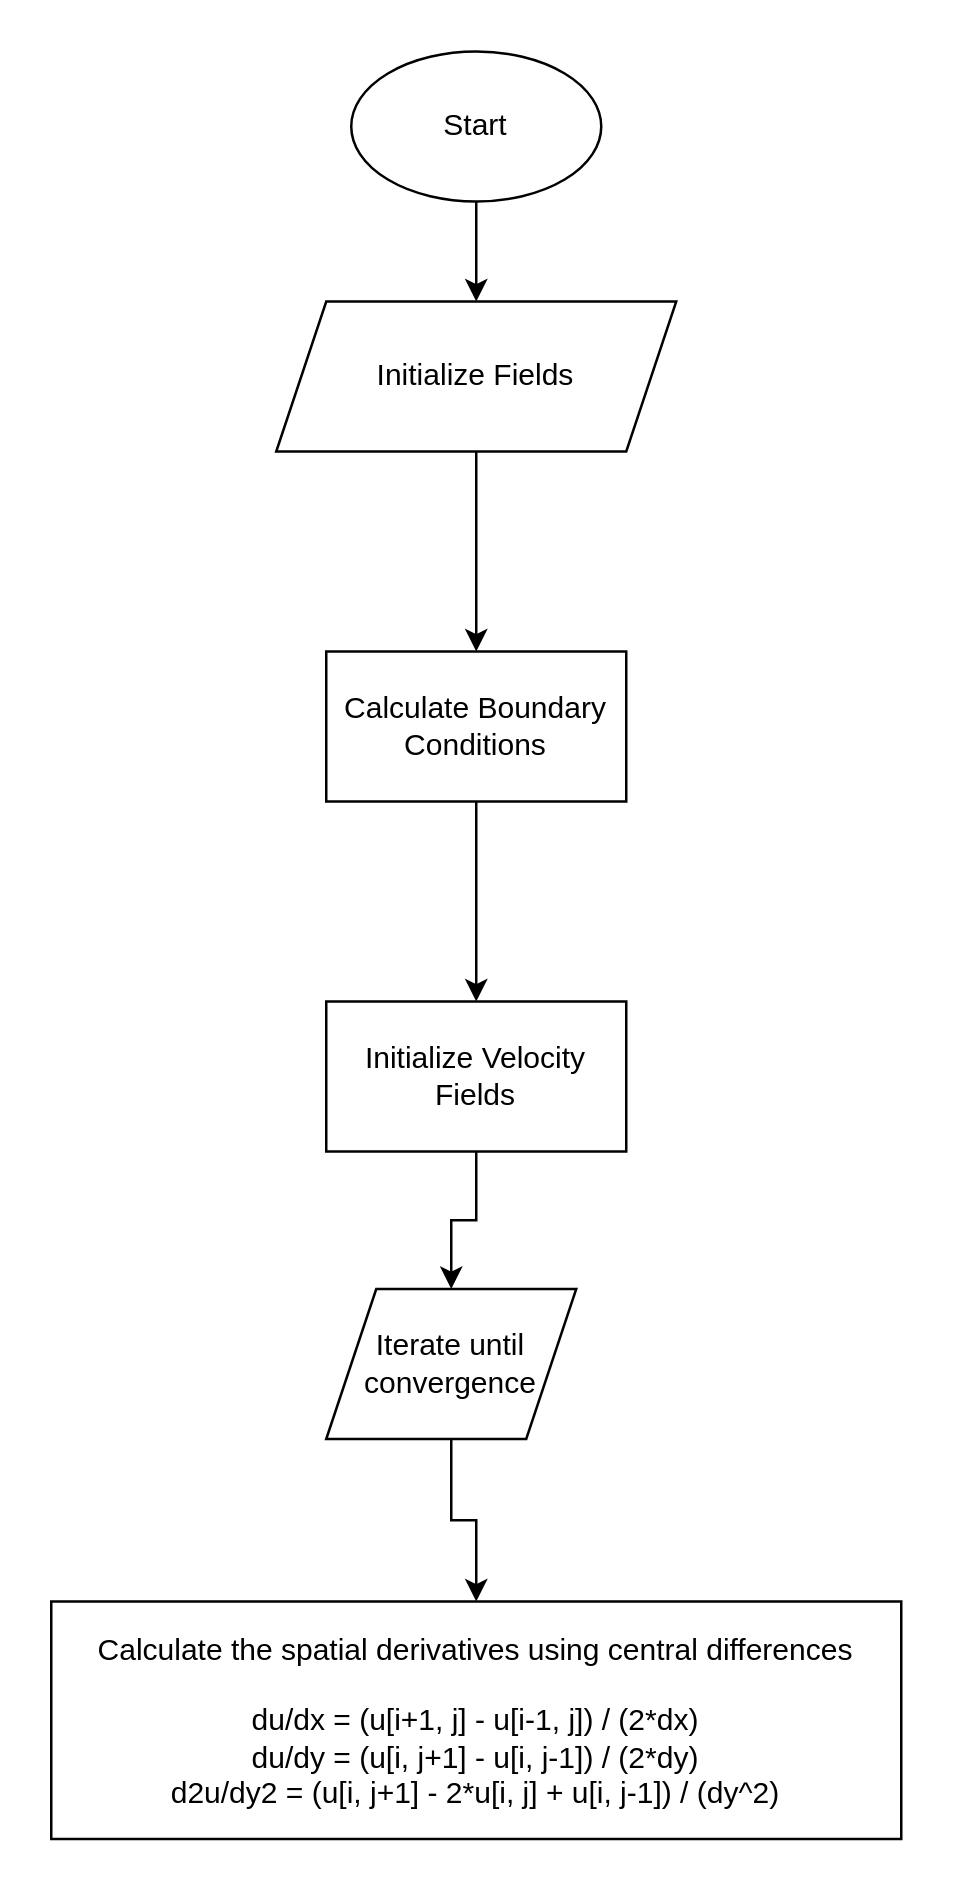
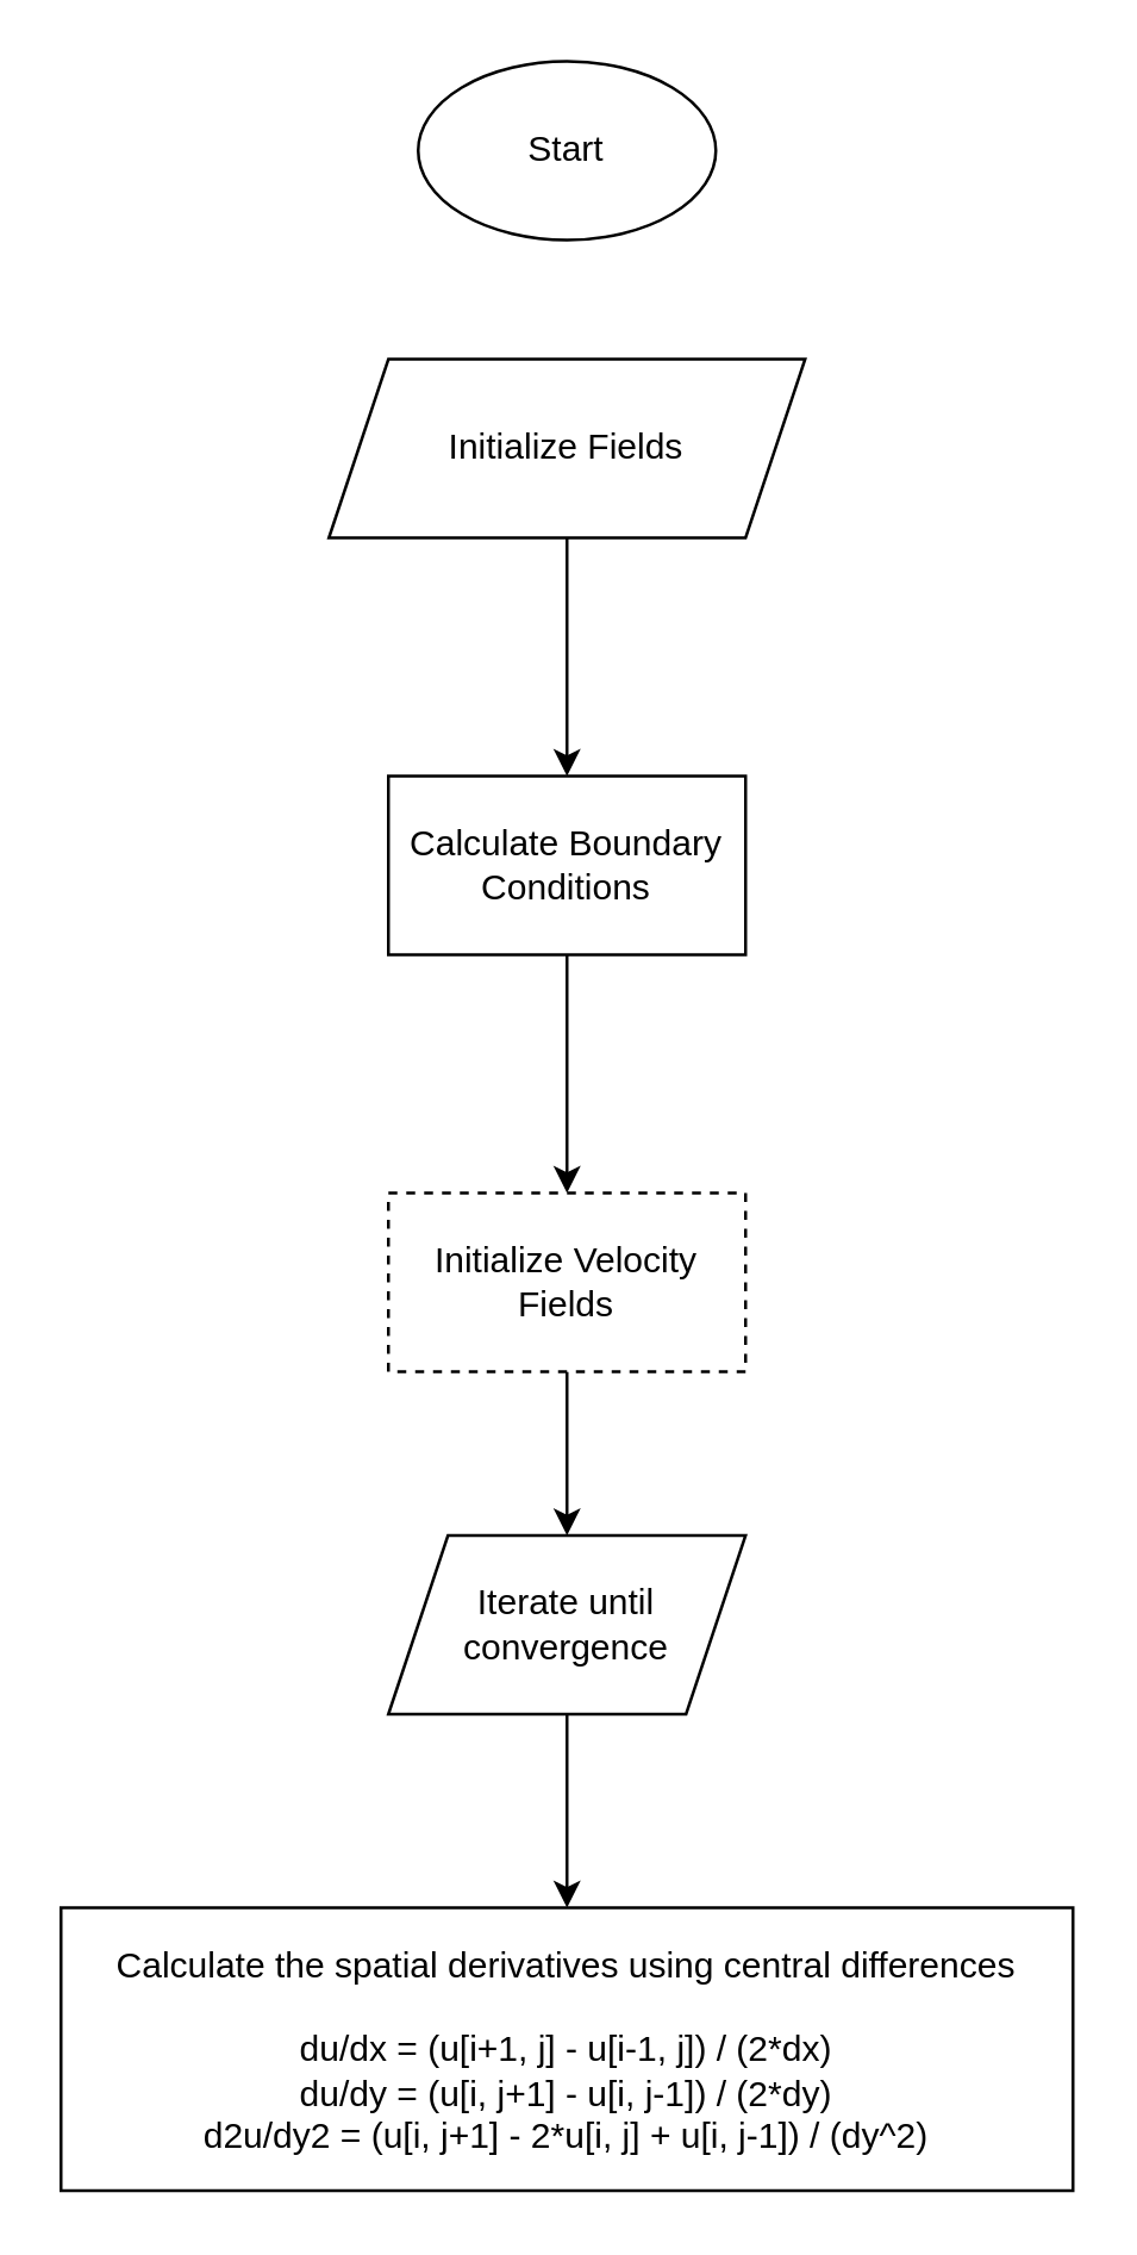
- <mxCell id="2" value="" style="edgeStyle=orthogonalEdgeStyle;rounded=0;orthogonalLoop=1;jettySize=auto;html=1;" edge="1" parent="1" source="3" target="5"><mxGeometry relative="1" as="geometry" /></mxCell>
- <mxCell id="9" value="Initialize Velocity Fields" style="whiteSpace=wrap;html=1;" vertex="1" parent="1"><mxGeometry x="130" y="400" width="120" height="60" as="geometry" /></mxCell>
+ <mxCell id="9" value="Initialize Velocity Fields" style="whiteSpace=wrap;html=1;dashed=1;" vertex="1" parent="1"><mxGeometry x="130" y="400" width="120" height="60" as="geometry" /></mxCell>
- <mxCell id="11" value="Iterate until convergence" style="shape=parallelogram;perimeter=parallelogramPerimeter;whiteSpace=wrap;html=1;fixedSize=1;" vertex="1" parent="1"><mxGeometry x="130" y="515" width="100" height="60" as="geometry" /></mxCell>
+ <mxCell id="11" value="Iterate until convergence" style="shape=parallelogram;perimeter=parallelogramPerimeter;whiteSpace=wrap;html=1;fixedSize=1;" vertex="1" parent="1"><mxGeometry x="130" y="515" width="120" height="60" as="geometry" /></mxCell>
